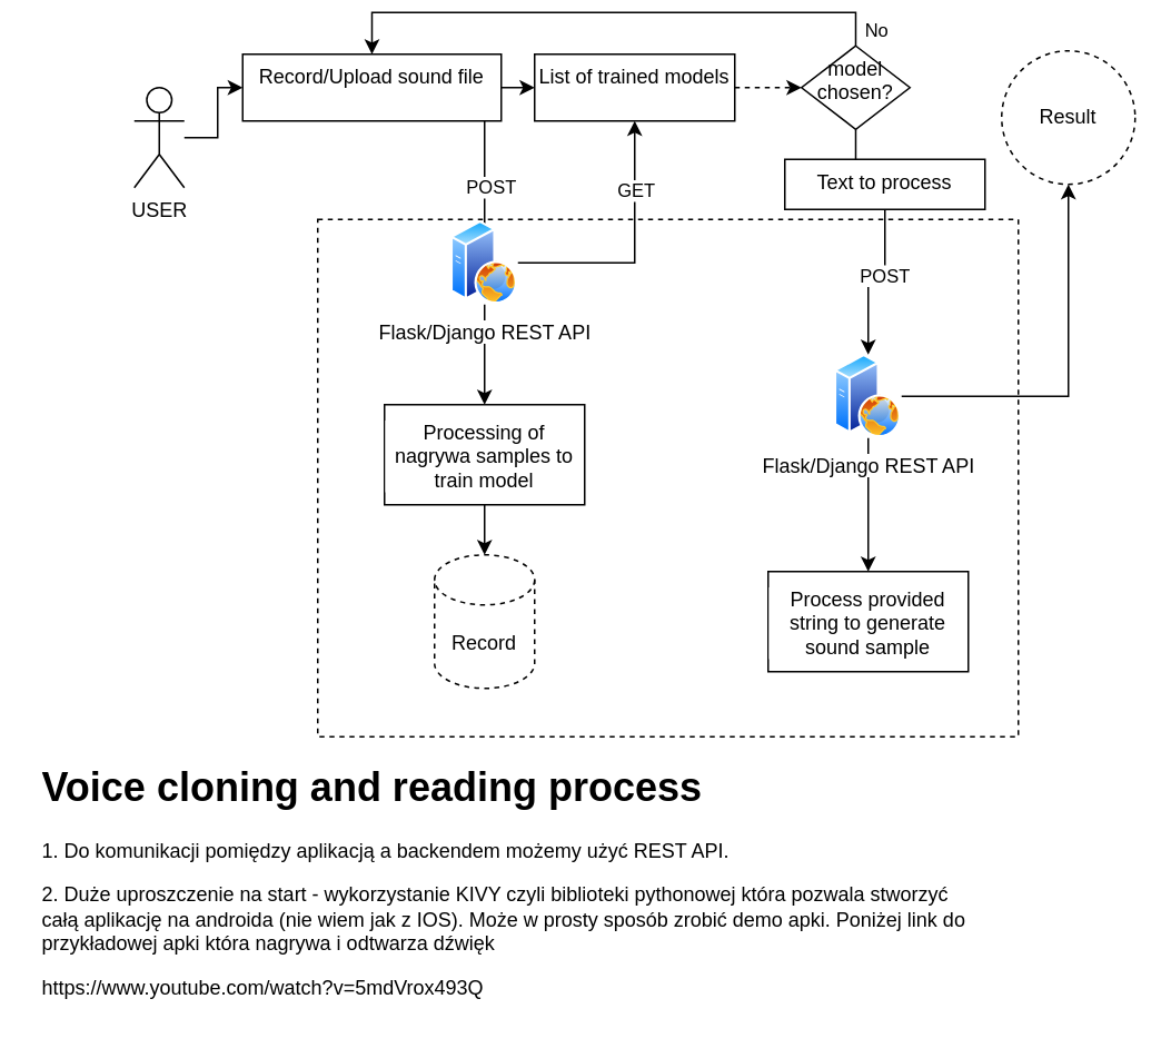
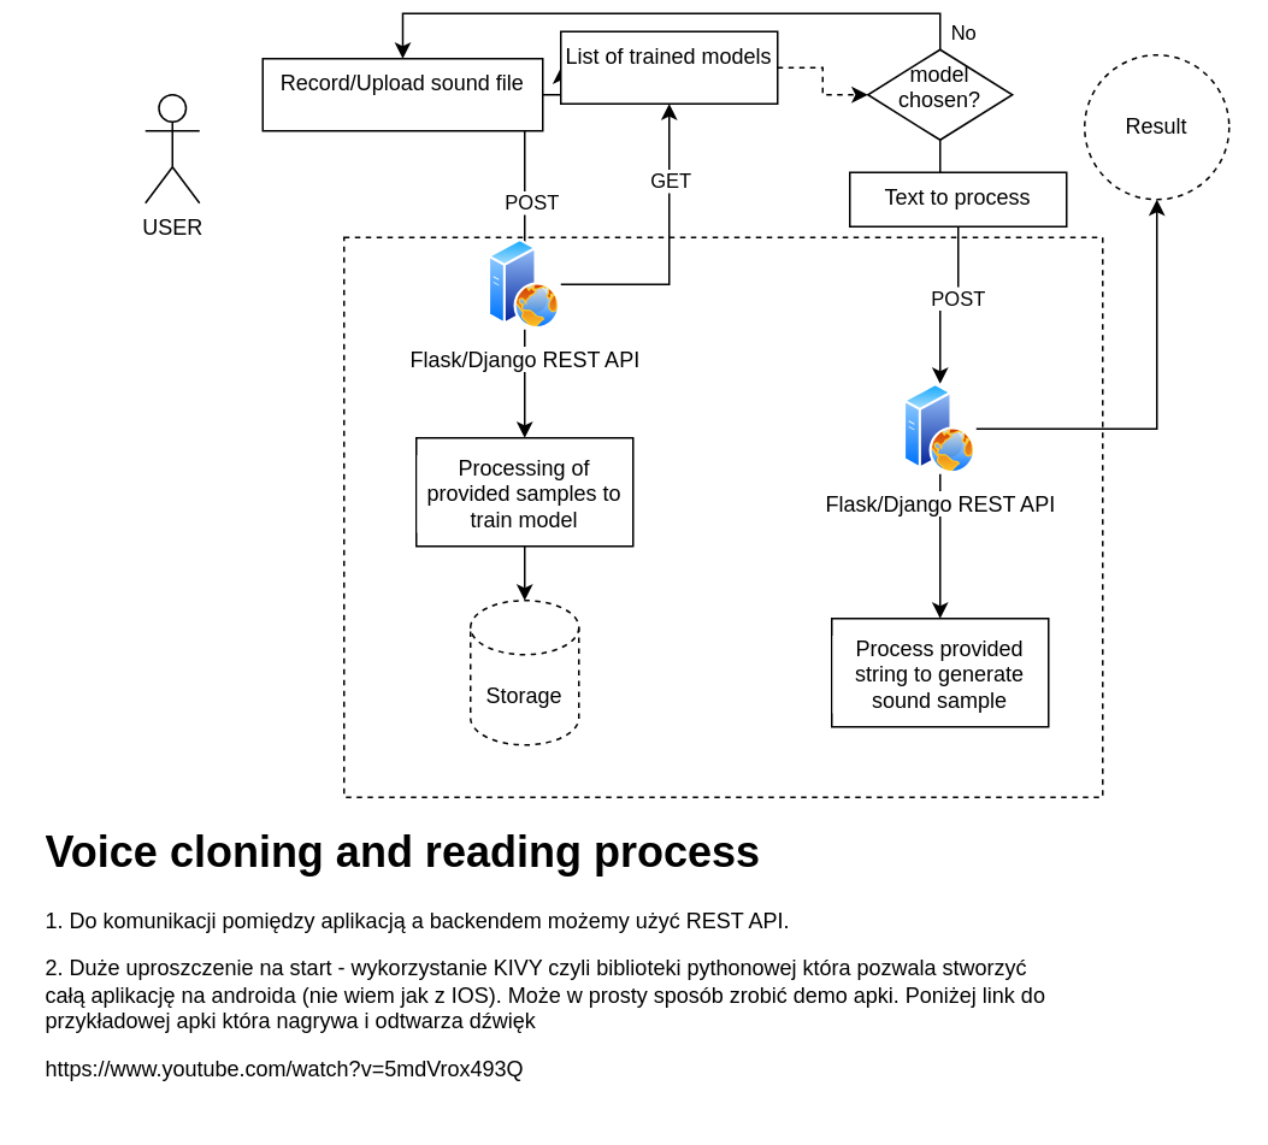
- <mxCell id="14" value="List of trained models" style="whiteSpace=wrap;html=1;verticalAlign=top;" vertex="1" parent="1"><mxGeometry x="320" y="25" width="120" height="40" as="geometry" /></mxCell>
+ <mxCell id="14" value="List of trained models" style="whiteSpace=wrap;html=1;verticalAlign=top;" vertex="1" parent="1"><mxGeometry x="310" y="10" width="120" height="40" as="geometry" /></mxCell>
- <mxCell id="21" value="model chosen?" style="rhombus;whiteSpace=wrap;html=1;verticalAlign=top;" vertex="1" parent="1"><mxGeometry x="480" y="20" width="65" height="50" as="geometry" /></mxCell>
+ <mxCell id="21" value="model chosen?" style="rhombus;whiteSpace=wrap;html=1;verticalAlign=top;" vertex="1" parent="1"><mxGeometry x="480" y="20" width="80" height="50" as="geometry" /></mxCell>
- <mxCell id="3" value="" style="edgeStyle=orthogonalEdgeStyle;rounded=0;orthogonalLoop=1;jettySize=auto;html=1;" edge="1" parent="1" source="4" target="8"><mxGeometry relative="1" as="geometry" /></mxCell>
- <mxCell id="16" value="Processing of nagrywa samples to train model" style="whiteSpace=wrap;html=1;verticalAlign=top;shadow=0;dashed=0;spacingTop=3;labelBackgroundColor=default;" vertex="1" parent="1"><mxGeometry x="230" y="235" width="120" height="60" as="geometry" /></mxCell>
+ <mxCell id="16" value="Processing of provided samples to train model" style="whiteSpace=wrap;html=1;verticalAlign=top;shadow=0;dashed=0;spacingTop=3;labelBackgroundColor=default;" vertex="1" parent="1"><mxGeometry x="230" y="235" width="120" height="60" as="geometry" /></mxCell>
- <mxCell id="22" value="Record" style="shape=cylinder3;whiteSpace=wrap;html=1;boundedLbl=1;backgroundOutline=1;size=15;dashed=1;" vertex="1" parent="1"><mxGeometry x="260" y="325" width="60" height="80" as="geometry" /></mxCell>
+ <mxCell id="22" value="Storage" style="shape=cylinder3;whiteSpace=wrap;html=1;boundedLbl=1;backgroundOutline=1;size=15;dashed=1;" vertex="1" parent="1"><mxGeometry x="260" y="325" width="60" height="80" as="geometry" /></mxCell>
